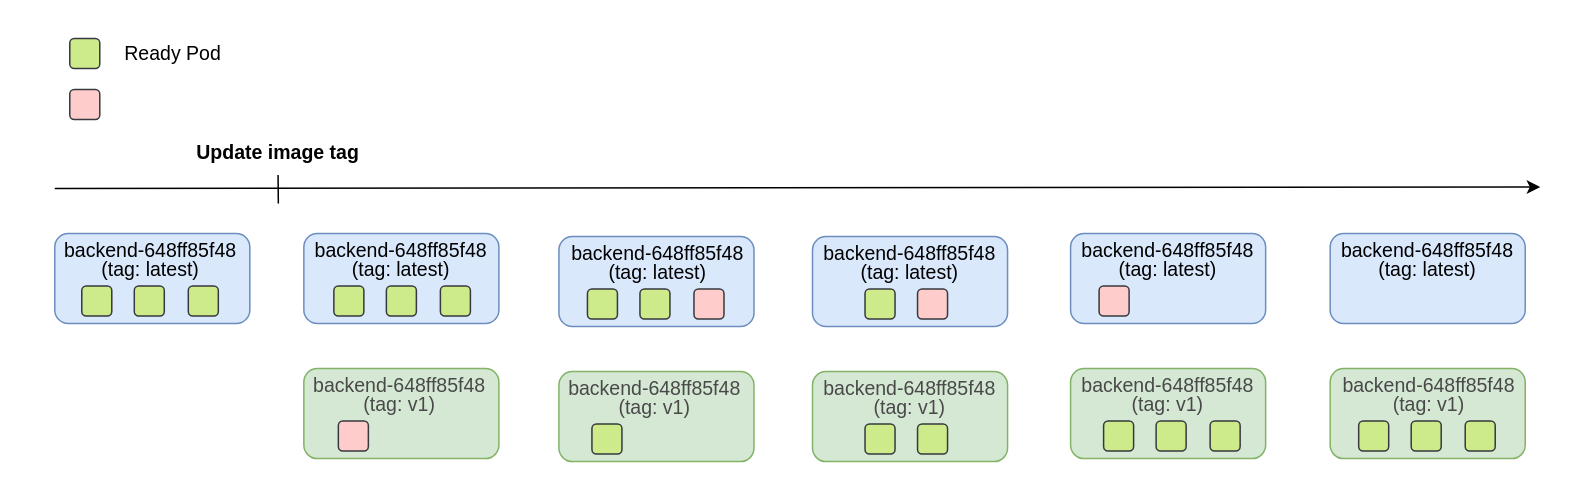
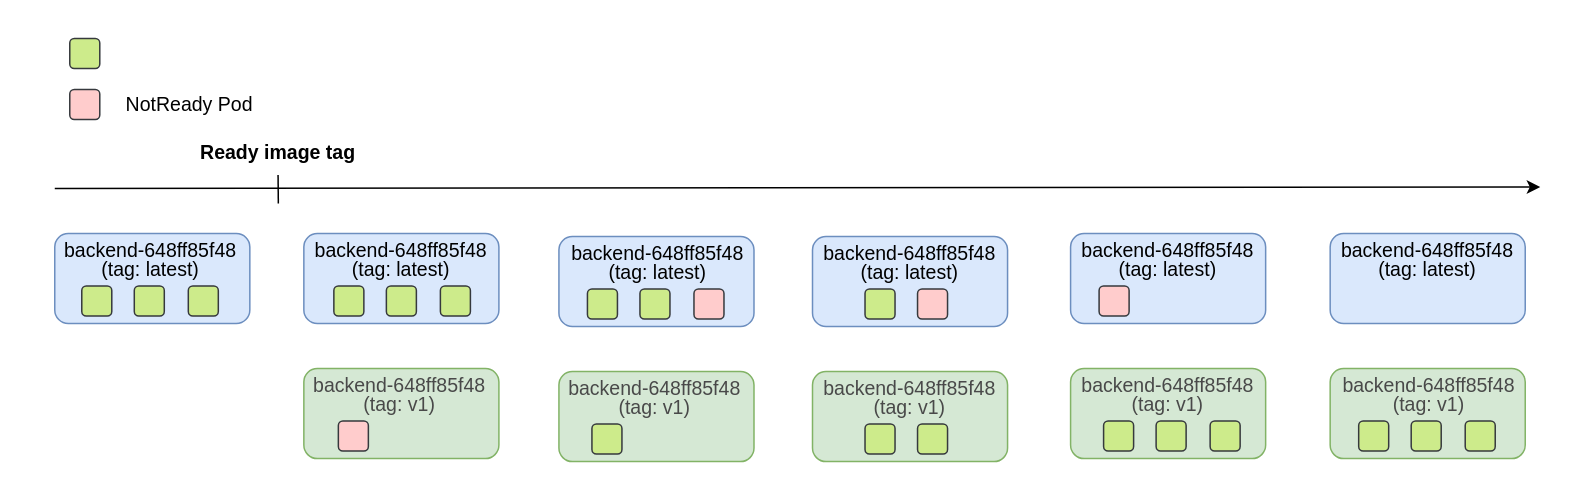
- <mxCell id="20" value="&lt;span data-copy-origin=&quot;https://shimo.im&quot; data-docs-delta=&quot;[[20,&amp;quot;backend-648ff85f48&amp;quot;]]&quot; style=&quot;font-size: 13px;&quot;&gt;&lt;div style=&quot;line-height: 100%; font-size: 13px;&quot; data-language=&quot;powershell&quot; class=&quot;ql-code-block ql-long-18520334 ql-direction-ltr ql-authorBlock-18520334&quot;&gt;Ready Pod&lt;/div&gt;&lt;/span&gt;" style="text;html=1;strokeColor=none;fillColor=none;align=center;verticalAlign=middle;whiteSpace=wrap;rounded=0;fontSize=13;" vertex="1" parent="1"><mxGeometry x="71" y="20" width="88" height="30" as="geometry" /></mxCell>
+ <mxCell id="21" value="&lt;span data-copy-origin=&quot;https://shimo.im&quot; data-docs-delta=&quot;[[20,&amp;quot;backend-648ff85f48&amp;quot;]]&quot; style=&quot;font-size: 13px;&quot;&gt;&lt;div style=&quot;line-height: 100%; font-size: 13px;&quot; data-language=&quot;powershell&quot; class=&quot;ql-code-block ql-long-18520334 ql-direction-ltr ql-authorBlock-18520334&quot;&gt;NotReady Pod&lt;/div&gt;&lt;/span&gt;" style="text;html=1;strokeColor=none;fillColor=none;align=center;verticalAlign=middle;whiteSpace=wrap;rounded=0;fontSize=13;" vertex="1" parent="1"><mxGeometry x="74" y="54" width="104" height="30" as="geometry" /></mxCell>
- <mxCell id="16" value="Update image tag" style="text;html=1;strokeColor=none;fillColor=none;align=center;verticalAlign=middle;whiteSpace=wrap;rounded=0;fontSize=13;fontStyle=1;fontFamily=Helvetica;" vertex="1" parent="1"><mxGeometry x="120" y="86" width="130" height="30" as="geometry" /></mxCell>
+ <mxCell id="16" value="Ready image tag" style="text;html=1;strokeColor=none;fillColor=none;align=center;verticalAlign=middle;whiteSpace=wrap;rounded=0;fontSize=13;fontStyle=1;fontFamily=Helvetica;" vertex="1" parent="1"><mxGeometry x="120" y="86" width="130" height="30" as="geometry" /></mxCell>
